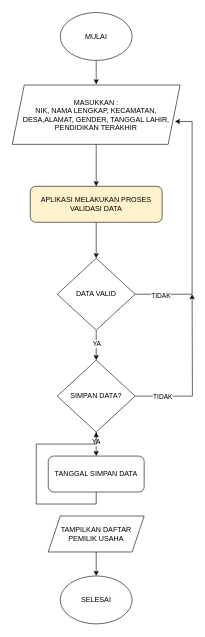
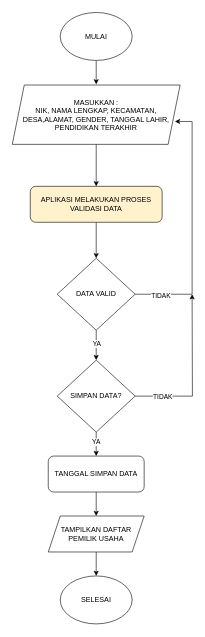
- <mxCell id="19" style="edgeStyle=orthogonalEdgeStyle;rounded=0;orthogonalLoop=1;jettySize=auto;html=1;exitX=0.5;exitY=1;exitDx=0;exitDy=0;" edge="1" parent="1" source="20" target="16"><mxGeometry relative="1" as="geometry" /></mxCell>
+ <mxCell id="19" style="edgeStyle=orthogonalEdgeStyle;rounded=0;orthogonalLoop=1;jettySize=auto;html=1;exitX=0.5;exitY=1;exitDx=0;exitDy=0;entryX=0.5;entryY=0;entryDx=0;entryDy=0;" edge="1" parent="1" source="20" target="22"><mxGeometry relative="1" as="geometry" /></mxCell>
